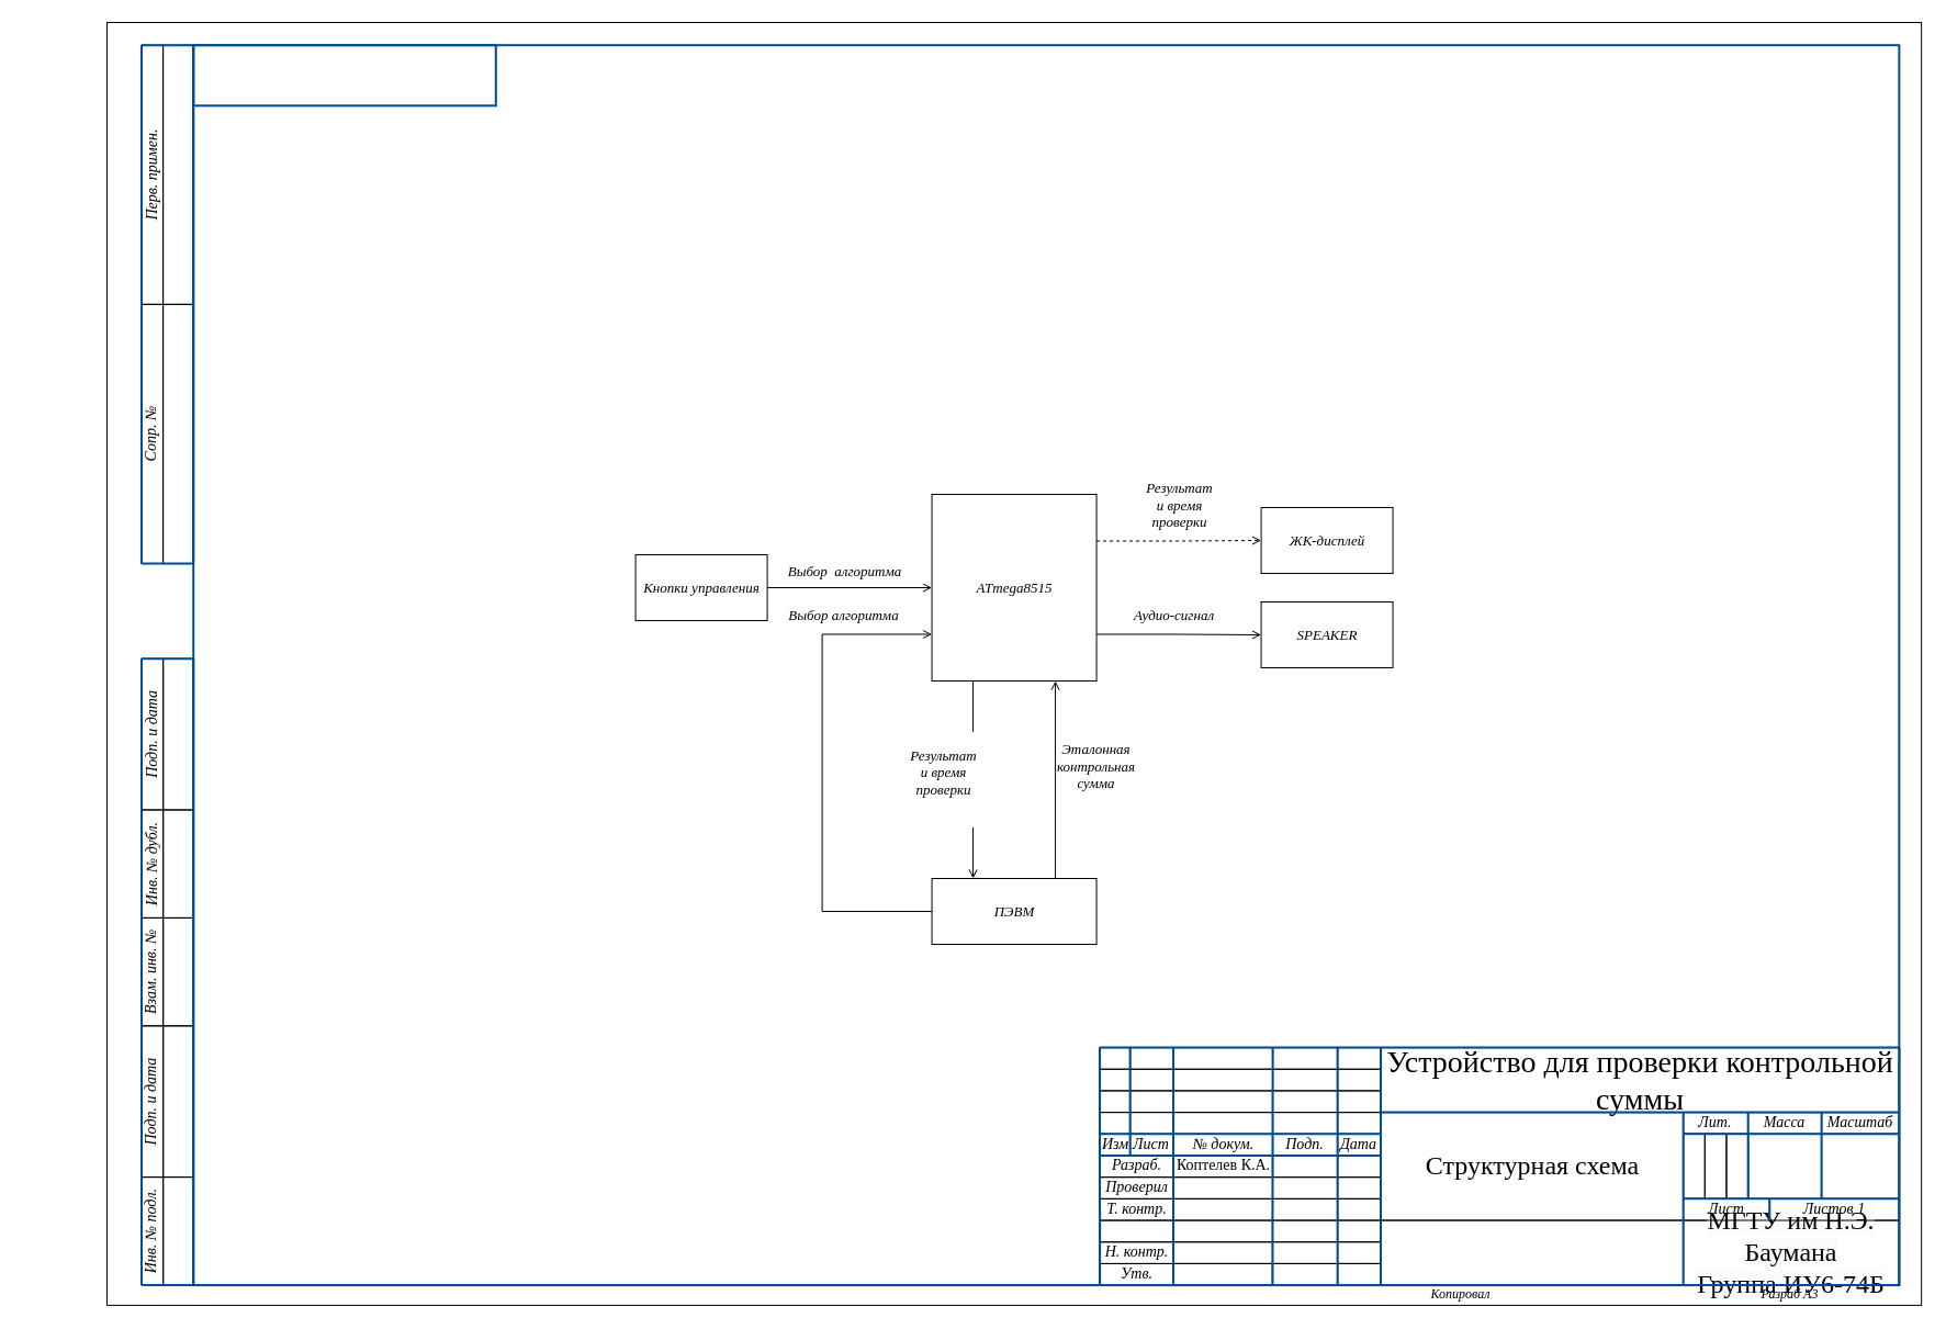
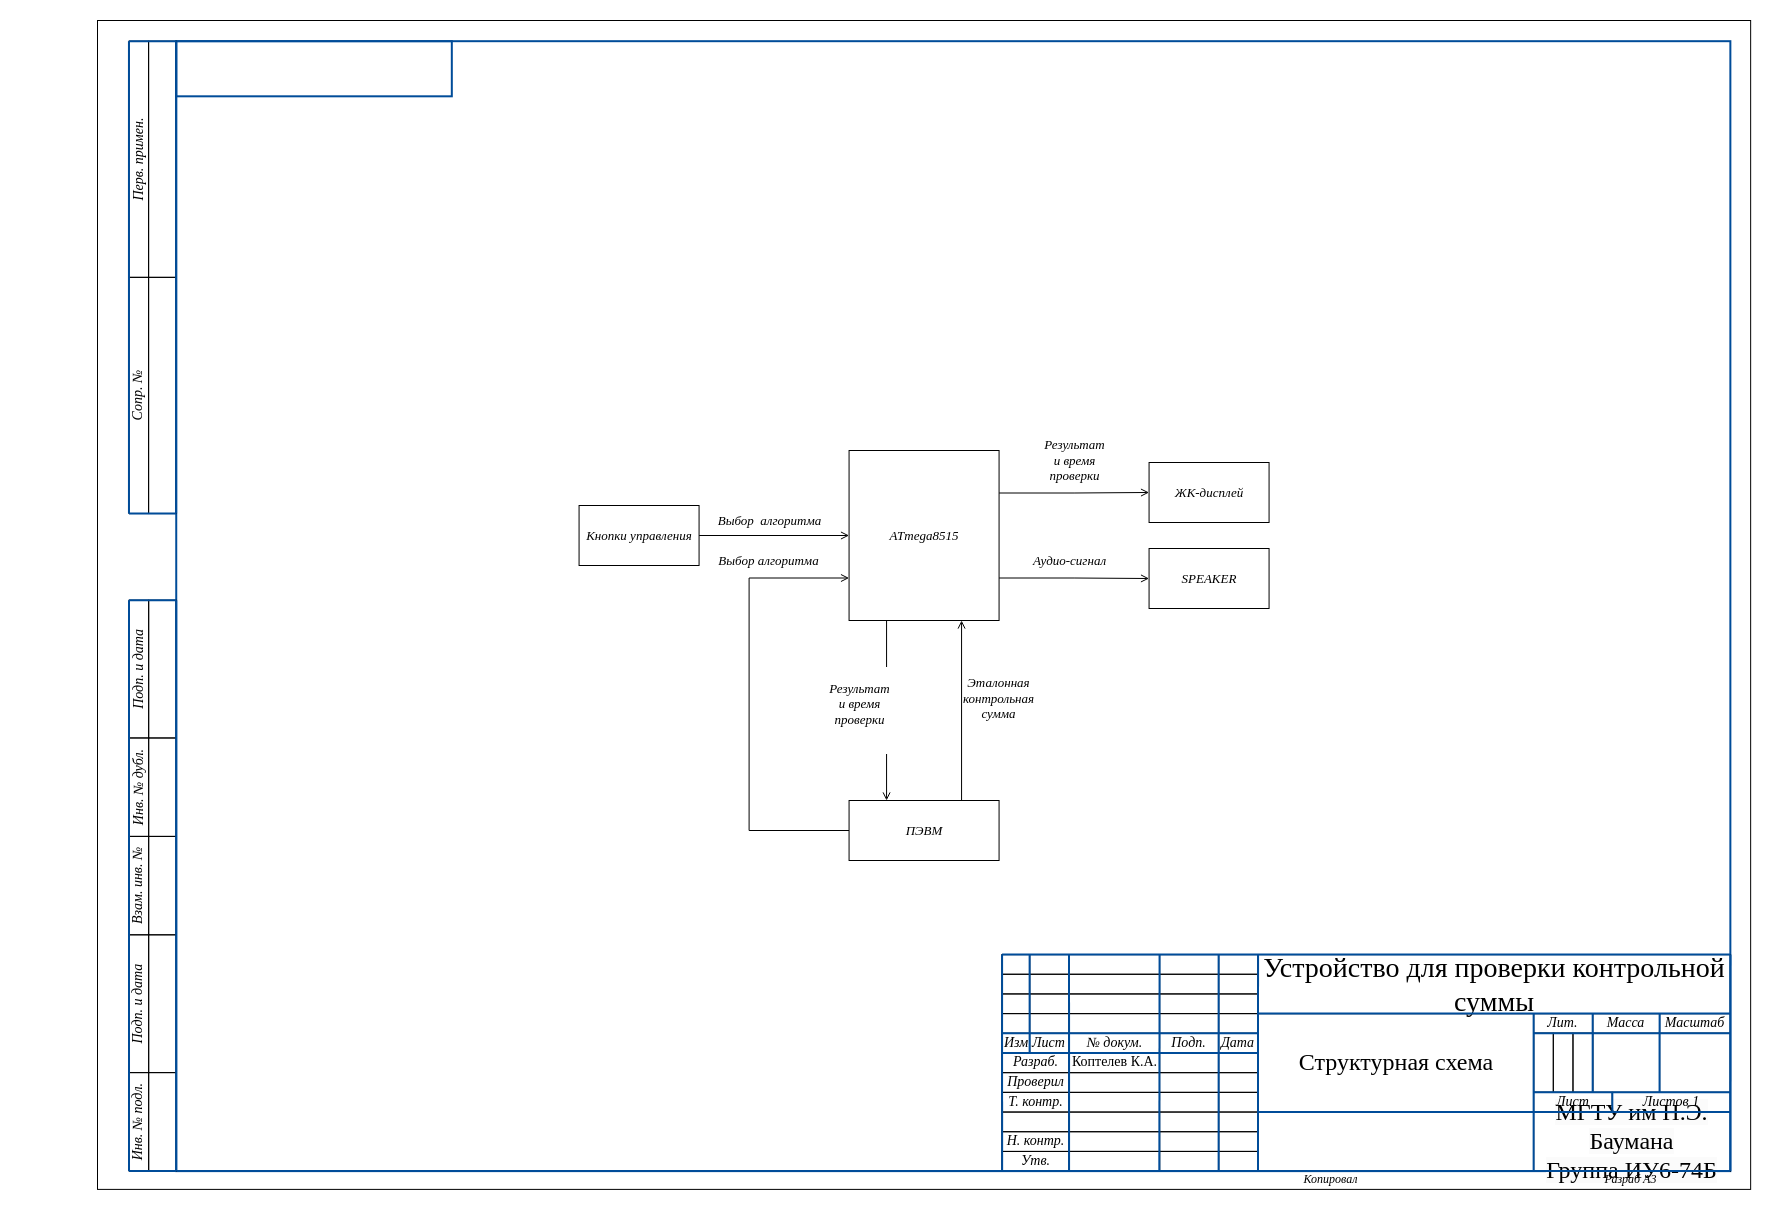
- <mxCell id="114" value="Результат&lt;br style=&quot;font-size: 13px;&quot;&gt;и время&lt;br style=&quot;font-size: 13px;&quot;&gt;проверки" style="edgeStyle=orthogonalEdgeStyle;rounded=0;orthogonalLoop=1;jettySize=auto;html=1;exitX=1;exitY=0.25;exitDx=0;exitDy=0;entryX=0;entryY=0.5;entryDx=0;entryDy=0;fontFamily=GOSTRUS Type A;fontSize=13;fontStyle=2;movable=1;resizable=1;rotatable=1;deletable=1;editable=1;locked=0;connectable=1;endArrow=open;endFill=0;dashed=1;" parent="1" source="117" target="121" edge="1"><mxGeometry x="0.004" y="32" relative="1" as="geometry"><mxPoint as="offset" /></mxGeometry></mxCell>
+ <mxCell id="114" value="Результат&lt;br style=&quot;font-size: 13px;&quot;&gt;и время&lt;br style=&quot;font-size: 13px;&quot;&gt;проверки" style="edgeStyle=orthogonalEdgeStyle;rounded=0;orthogonalLoop=1;jettySize=auto;html=1;exitX=1;exitY=0.25;exitDx=0;exitDy=0;entryX=0;entryY=0.5;entryDx=0;entryDy=0;fontFamily=GOSTRUS Type A;fontSize=13;fontStyle=2;movable=1;resizable=1;rotatable=1;deletable=1;editable=1;locked=0;connectable=1;endArrow=open;endFill=0;" parent="1" source="117" target="121" edge="1"><mxGeometry x="0.004" y="32" relative="1" as="geometry"><mxPoint as="offset" /></mxGeometry></mxCell>
+ <mxCell id="85" value="" style="endArrow=none;html=1;strokeColor=#004C99;strokeWidth=2;exitX=0;exitY=1;exitDx=0;exitDy=0;entryX=1;entryY=1;entryDx=0;entryDy=0;fontFamily=GOSTRUS Type A;movable=0;resizable=0;rotatable=0;deletable=0;editable=0;locked=1;connectable=0;" parent="72" source="56" target="60" edge="1"><mxGeometry width="50" height="50" relative="1" as="geometry"><mxPoint x="235" y="-21.523" as="sourcePoint" /><mxPoint x="285" y="-71.523" as="targetPoint" /></mxGeometry></mxCell>
